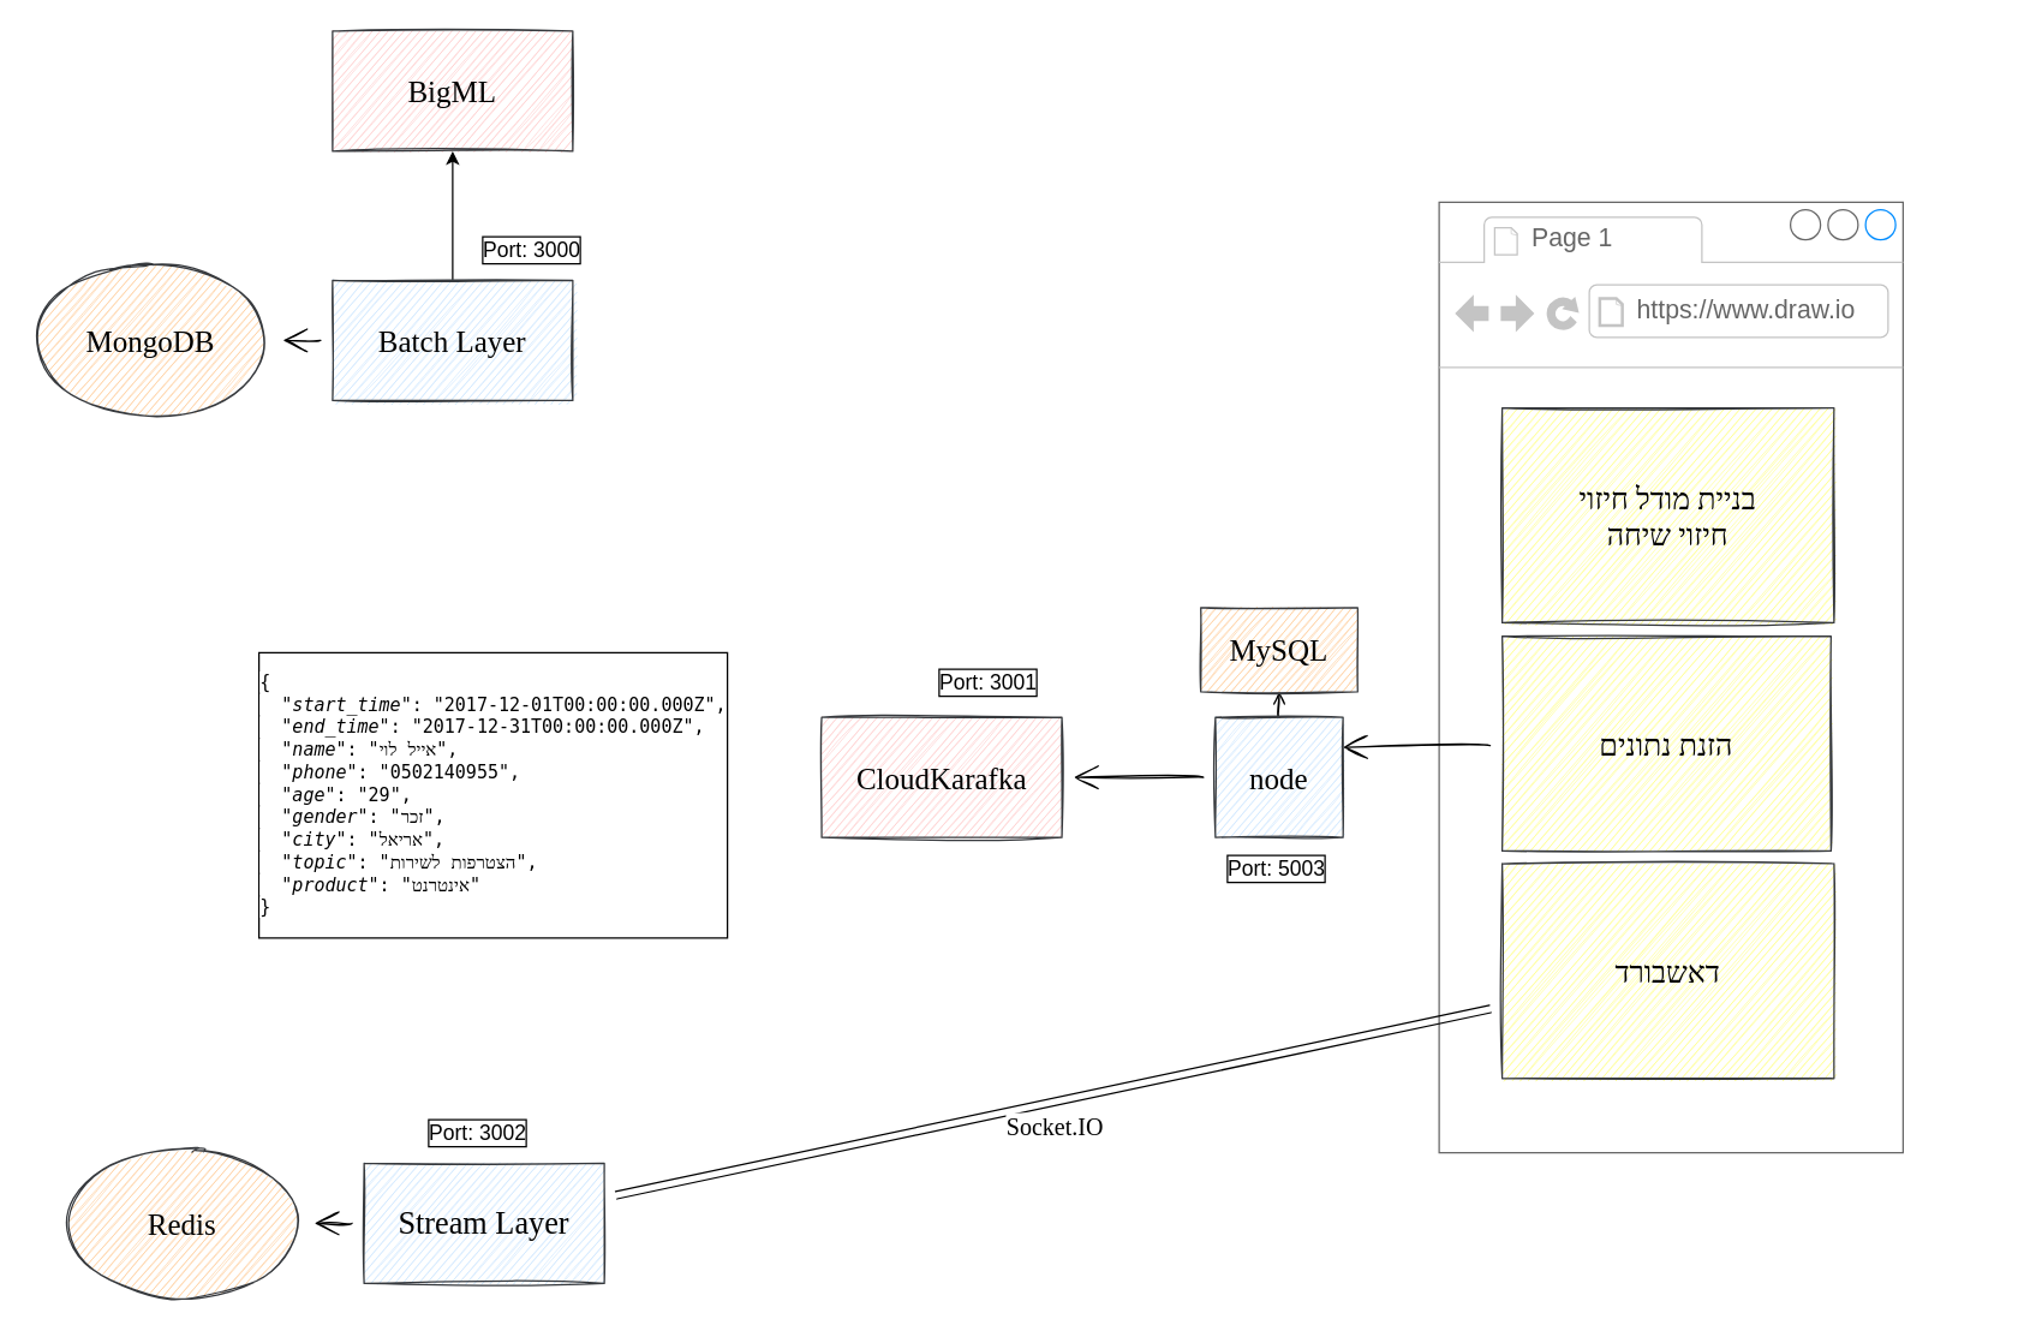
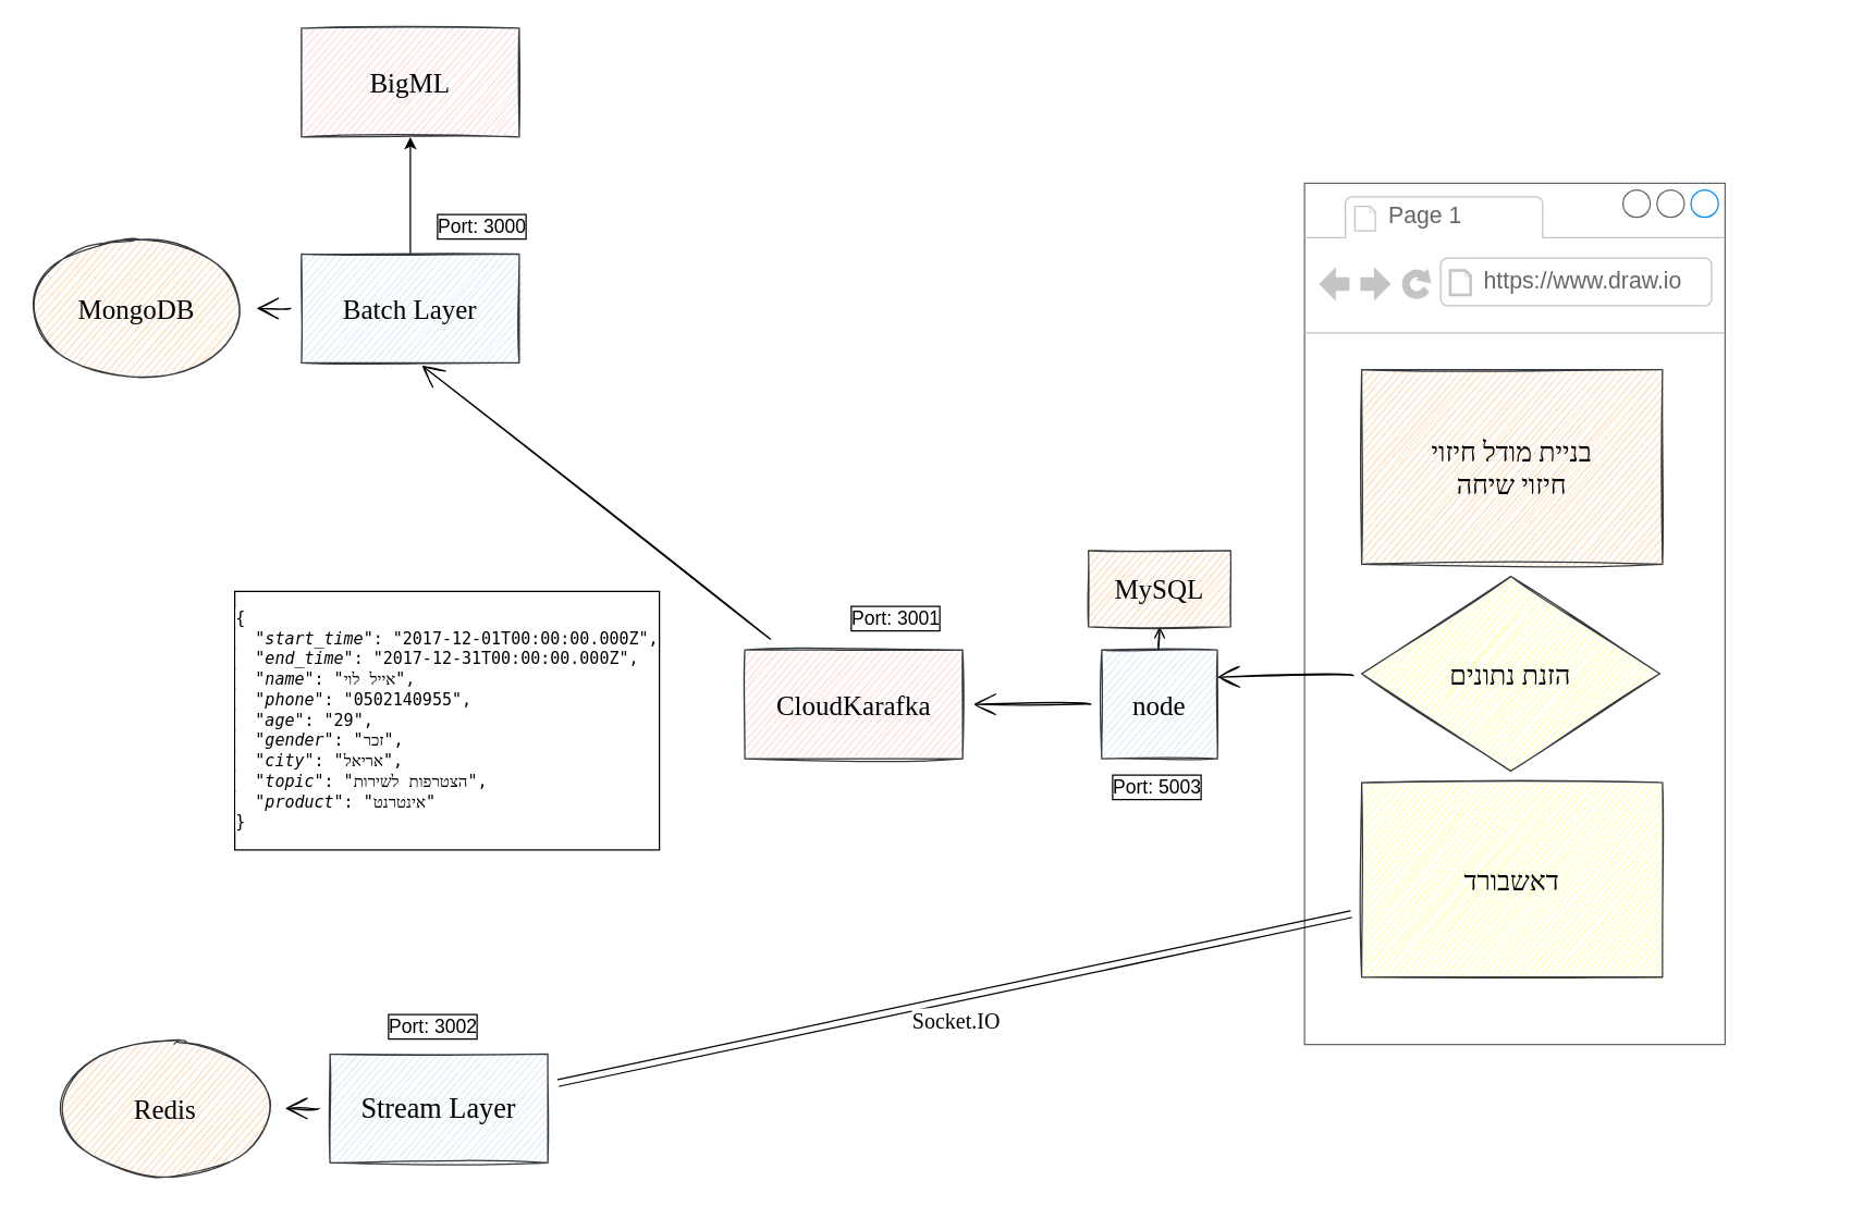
- <mxCell id="22" value="בניית מודל חיזוי&lt;br&gt;חיזוי שיחה" style="rounded=0;whiteSpace=wrap;html=1;sketch=1;hachureGap=4;fontFamily=Architects Daughter;fontSource=https%3A%2F%2Ffonts.googleapis.com%2Fcss%3Ffamily%3DArchitects%2BDaughter;fontSize=20;fillColor=#ffff88;strokeColor=#36393d;" parent="1" vertex="1"><mxGeometry x="1000" y="271" width="221" height="143" as="geometry" /></mxCell>
+ <mxCell id="22" value="בניית מודל חיזוי&lt;br&gt;חיזוי שיחה" style="rounded=0;whiteSpace=wrap;html=1;sketch=1;hachureGap=4;fontFamily=Architects Daughter;fontSource=https%3A%2F%2Ffonts.googleapis.com%2Fcss%3Ffamily%3DArchitects%2BDaughter;fontSize=20;fillColor=#ffcc99;strokeColor=#36393d;" parent="1" vertex="1"><mxGeometry x="1000" y="271" width="221" height="143" as="geometry" /></mxCell>
+ <mxCell id="8" style="edgeStyle=none;curved=1;rounded=0;sketch=1;hachureGap=4;orthogonalLoop=1;jettySize=auto;html=1;entryX=0.553;entryY=1.025;entryDx=0;entryDy=0;entryPerimeter=0;fontFamily=Architects Daughter;fontSource=https%3A%2F%2Ffonts.googleapis.com%2Fcss%3Ffamily%3DArchitects%2BDaughter;fontSize=16;endArrow=open;startSize=14;endSize=14;sourcePerimeterSpacing=8;targetPerimeterSpacing=8;" parent="1" source="9" target="19" edge="1"><mxGeometry relative="1" as="geometry" /></mxCell>
- <mxCell id="6" value="הזנת נתונים" style="rounded=0;whiteSpace=wrap;html=1;sketch=1;hachureGap=4;fontFamily=Architects Daughter;fontSource=https%3A%2F%2Ffonts.googleapis.com%2Fcss%3Ffamily%3DArchitects%2BDaughter;fontSize=20;fillColor=#ffff88;strokeColor=#36393d;" parent="1" vertex="1"><mxGeometry x="1000" y="423" width="219" height="143" as="geometry" /></mxCell>
+ <mxCell id="6" value="הזנת נתונים" style="rhombus;whiteSpace=wrap;html=1;sketch=1;hachureGap=4;fontFamily=Architects Daughter;fontSource=https%3A%2F%2Ffonts.googleapis.com%2Fcss%3Ffamily%3DArchitects%2BDaughter;fontSize=20;fillColor=#ffff88;strokeColor=#36393d;" parent="1" vertex="1"><mxGeometry x="1000" y="423" width="219" height="143" as="geometry" /></mxCell>
